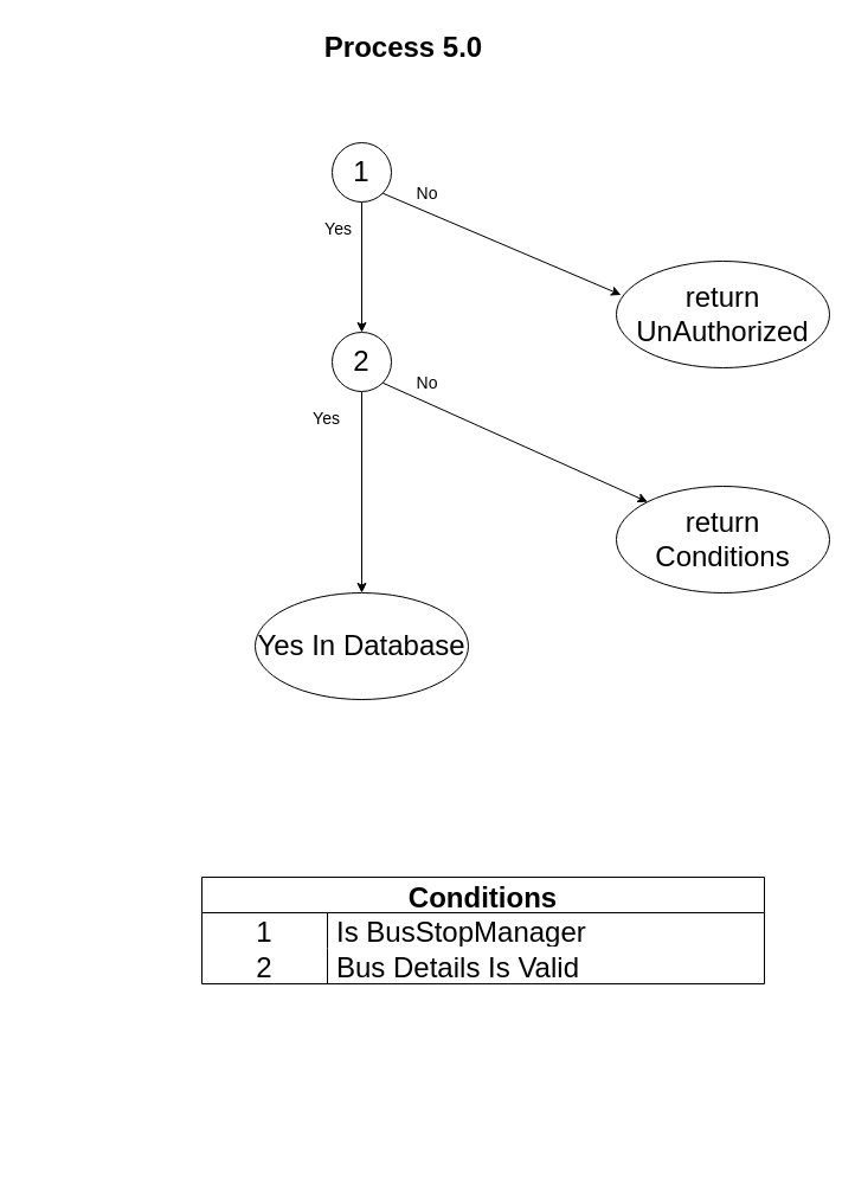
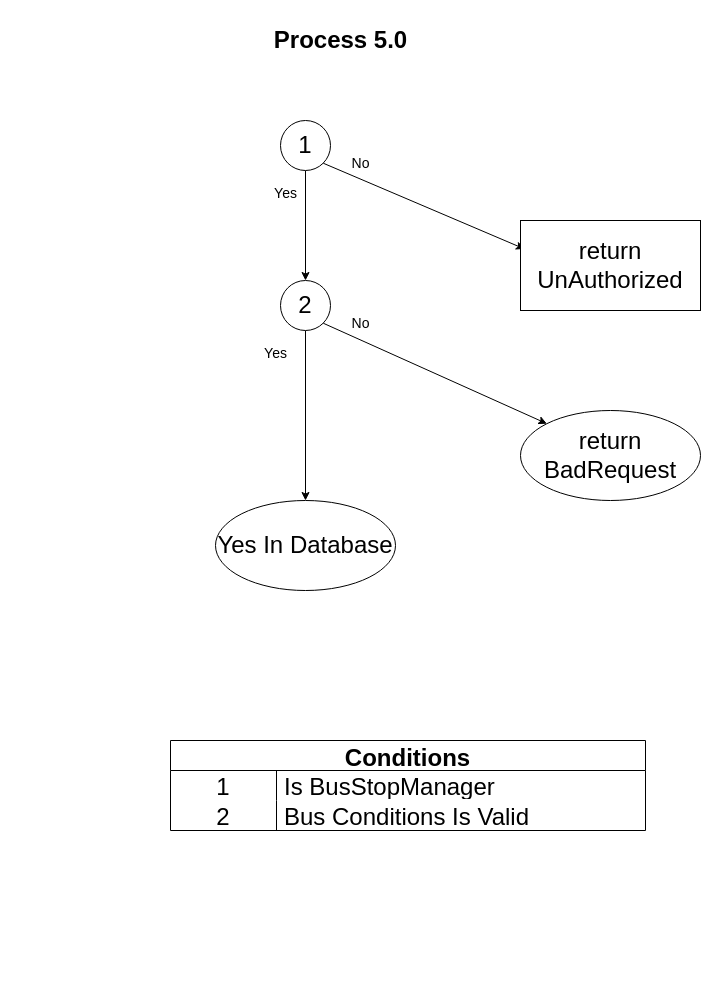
- <mxCell id="14" value="return UnAuthorized" style="ellipse;whiteSpace=wrap;html=1;fontSize=24;" vertex="1" parent="1"><mxGeometry x="520" y="220" width="180" height="90" as="geometry" /></mxCell>
+ <mxCell id="14" value="return UnAuthorized" style="whiteSpace=wrap;html=1;fontSize=24;rounded=0;" vertex="1" parent="1"><mxGeometry x="520" y="220" width="180" height="90" as="geometry" /></mxCell>
- <mxCell id="16" value="return Conditions" style="ellipse;whiteSpace=wrap;html=1;fontSize=24;" vertex="1" parent="1"><mxGeometry x="520" y="410" width="180" height="90" as="geometry" /></mxCell>
+ <mxCell id="16" value="return BadRequest" style="ellipse;whiteSpace=wrap;html=1;fontSize=24;" vertex="1" parent="1"><mxGeometry x="520" y="410" width="180" height="90" as="geometry" /></mxCell>
- <mxCell id="8" value="Bus Details Is Valid" style="shape=partialRectangle;html=1;whiteSpace=wrap;connectable=0;fillColor=none;top=0;left=0;bottom=0;right=0;align=left;spacingLeft=6;overflow=hidden;fontSize=24;" vertex="1" parent="6"><mxGeometry x="106" width="369" height="30" as="geometry"><mxRectangle width="369" height="30" as="alternateBounds" /></mxGeometry></mxCell>
+ <mxCell id="8" value="Bus Conditions Is Valid" style="shape=partialRectangle;html=1;whiteSpace=wrap;connectable=0;fillColor=none;top=0;left=0;bottom=0;right=0;align=left;spacingLeft=6;overflow=hidden;fontSize=24;" vertex="1" parent="6"><mxGeometry x="106" width="369" height="30" as="geometry"><mxRectangle width="369" height="30" as="alternateBounds" /></mxGeometry></mxCell>
